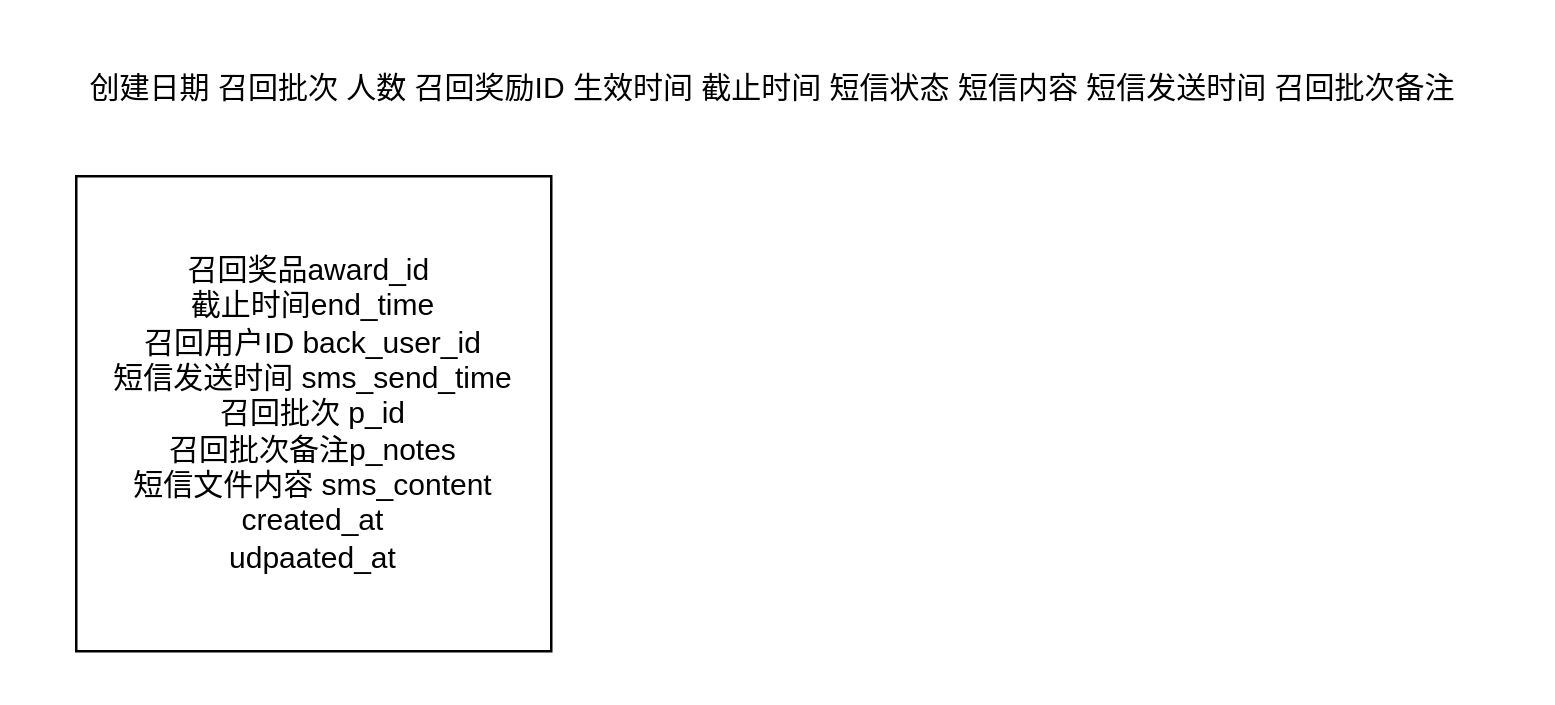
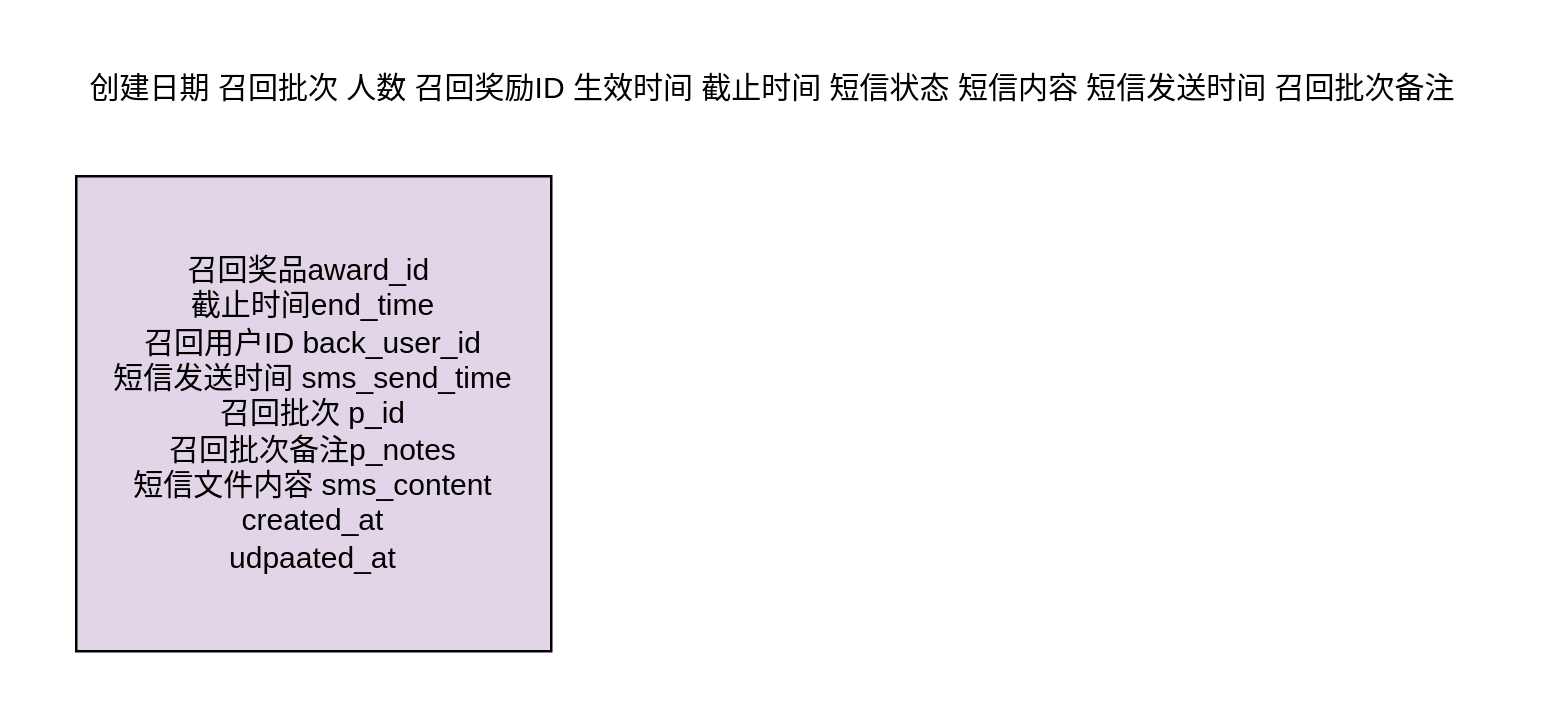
- <mxCell id="3" value="召回奖品award_id&amp;nbsp;&lt;br&gt;截止时间end_time&lt;br&gt;召回用户ID back_user_id&lt;br&gt;短信发送时间 sms_send_time&lt;br&gt;召回批次 p_id&lt;br&gt;召回批次备注p_notes&lt;br&gt;短信文件内容 sms_content&lt;br&gt;created_at&lt;br&gt;udpaated_at" style="whiteSpace=wrap;html=1;aspect=fixed;" vertex="1" parent="1"><mxGeometry x="30" y="70" width="190" height="190" as="geometry" /></mxCell>
+ <mxCell id="3" value="召回奖品award_id&amp;nbsp;&lt;br&gt;截止时间end_time&lt;br&gt;召回用户ID back_user_id&lt;br&gt;短信发送时间 sms_send_time&lt;br&gt;召回批次 p_id&lt;br&gt;召回批次备注p_notes&lt;br&gt;短信文件内容 sms_content&lt;br&gt;created_at&lt;br&gt;udpaated_at" style="whiteSpace=wrap;html=1;aspect=fixed;fillColor=#e1d5e7;" vertex="1" parent="1"><mxGeometry x="30" y="70" width="190" height="190" as="geometry" /></mxCell>
